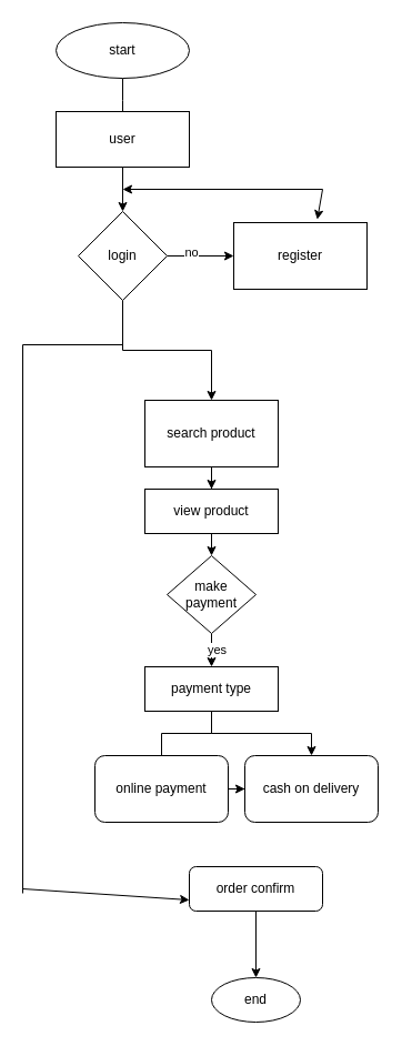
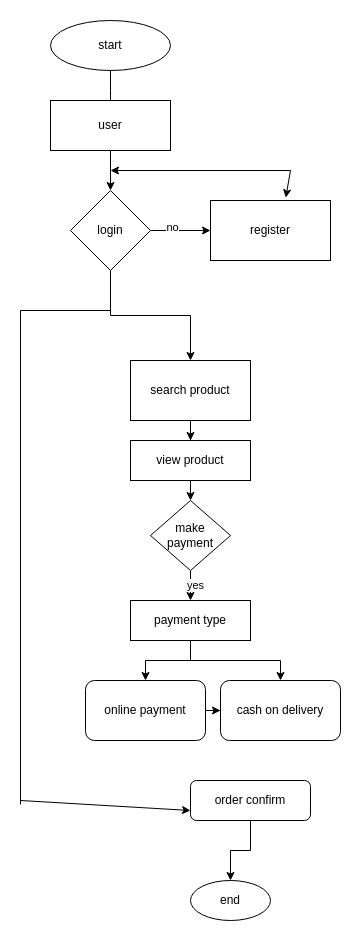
- <mxCell id="19" value="" style="edgeStyle=orthogonalEdgeStyle;rounded=0;orthogonalLoop=1;jettySize=auto;html=1;endArrow=none;" edge="1" parent="1" source="21" target="23"><mxGeometry relative="1" as="geometry" /></mxCell>
+ <mxCell id="19" value="" style="edgeStyle=orthogonalEdgeStyle;rounded=0;orthogonalLoop=1;jettySize=auto;html=1;" edge="1" parent="1" source="21" target="23"><mxGeometry relative="1" as="geometry" /></mxCell>
- <mxCell id="26" value="order confirm" style="whiteSpace=wrap;html=1;rounded=1;" vertex="1" parent="1"><mxGeometry x="170" y="780" width="120" height="40" as="geometry" /></mxCell>
+ <mxCell id="26" value="order confirm" style="whiteSpace=wrap;html=1;rounded=1;" vertex="1" parent="1"><mxGeometry x="190" y="780" width="120" height="40" as="geometry" /></mxCell>
